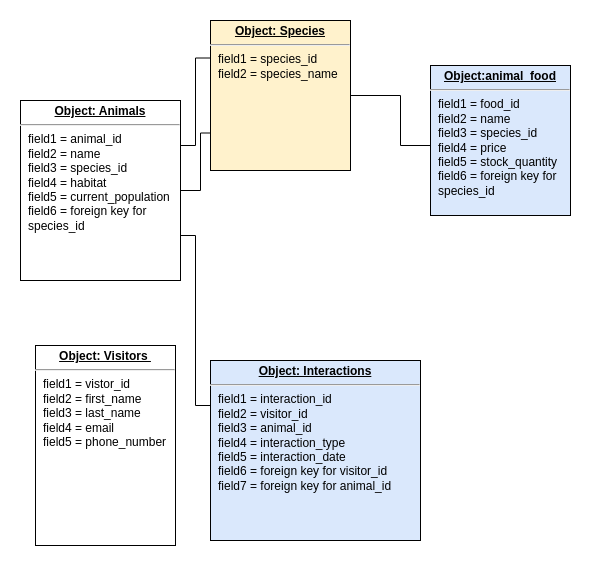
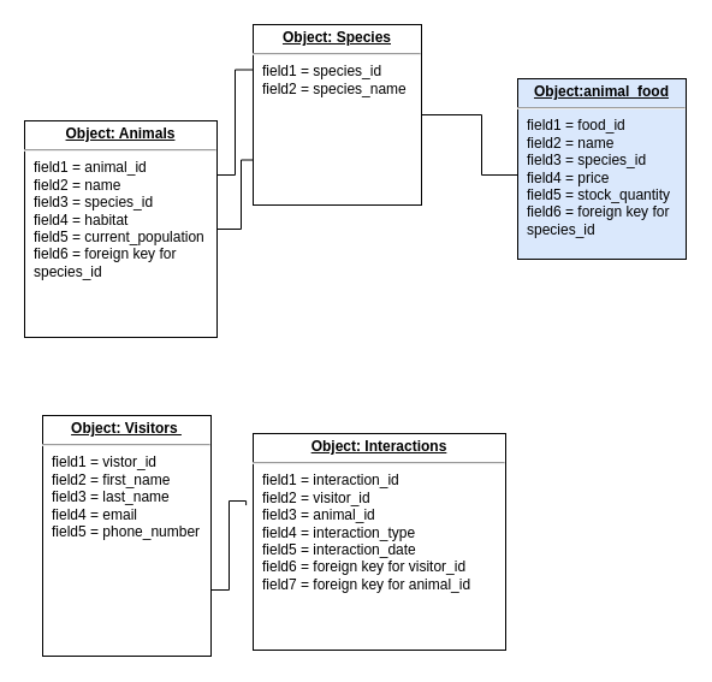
- <mxCell id="6" value="&lt;p style=&quot;margin: 0px ; margin-top: 4px ; text-align: center ; text-decoration: underline&quot;&gt;&lt;b&gt;Object: Species&lt;/b&gt;&lt;/p&gt;&lt;hr&gt;&lt;p style=&quot;margin: 0px ; margin-left: 8px&quot;&gt;field1 = species_id&lt;/p&gt;&lt;p style=&quot;margin: 0px ; margin-left: 8px&quot;&gt;field2 = species_name&lt;/p&gt;" style="verticalAlign=top;align=left;overflow=fill;fontSize=12;fontFamily=Helvetica;html=1;rounded=0;shadow=0;comic=0;labelBackgroundColor=none;strokeWidth=1;fillColor=#fff2cc;" parent="1" vertex="1"><mxGeometry x="210" y="20" width="140" height="150" as="geometry" /></mxCell>
+ <mxCell id="6" value="&lt;p style=&quot;margin: 0px ; margin-top: 4px ; text-align: center ; text-decoration: underline&quot;&gt;&lt;b&gt;Object: Species&lt;/b&gt;&lt;/p&gt;&lt;hr&gt;&lt;p style=&quot;margin: 0px ; margin-left: 8px&quot;&gt;field1 = species_id&lt;/p&gt;&lt;p style=&quot;margin: 0px ; margin-left: 8px&quot;&gt;field2 = species_name&lt;/p&gt;" style="verticalAlign=top;align=left;overflow=fill;fontSize=12;fontFamily=Helvetica;html=1;rounded=0;shadow=0;comic=0;labelBackgroundColor=none;strokeWidth=1" parent="1" vertex="1"><mxGeometry x="210" y="20" width="140" height="150" as="geometry" /></mxCell>
- <mxCell id="7" style="edgeStyle=orthogonalEdgeStyle;rounded=0;html=1;exitX=0;exitY=0.25;entryX=1;entryY=0.75;labelBackgroundColor=none;endArrow=none;endFill=0;endSize=8;fontFamily=Verdana;fontSize=12;align=left;" parent="1" source="8" target="3" edge="1"><mxGeometry relative="1" as="geometry" /></mxCell>
- <mxCell id="8" value="&lt;p style=&quot;margin: 0px ; margin-top: 4px ; text-align: center ; text-decoration: underline&quot;&gt;&lt;b&gt;Object: Interactions&lt;/b&gt;&lt;/p&gt;&lt;hr&gt;&lt;p style=&quot;margin: 0px ; margin-left: 8px&quot;&gt;field1 = interaction_id&lt;br&gt;field2 = visitor_id&lt;br&gt;field3 = animal_id&lt;/p&gt;&lt;p style=&quot;margin: 0px ; margin-left: 8px&quot;&gt;field4 = interaction_type&lt;br&gt;&lt;/p&gt;&lt;p style=&quot;margin: 0px ; margin-left: 8px&quot;&gt;field5 = interaction_date&lt;br&gt;&lt;/p&gt;&lt;p style=&quot;margin: 0px ; margin-left: 8px&quot;&gt;field6 = foreign key for visitor_id&lt;br&gt;&lt;/p&gt;&lt;p style=&quot;margin: 0px ; margin-left: 8px&quot;&gt;field7 = foreign key for animal_id&lt;/p&gt;" style="verticalAlign=top;align=left;overflow=fill;fontSize=12;fontFamily=Helvetica;html=1;rounded=0;shadow=0;comic=0;labelBackgroundColor=none;strokeWidth=1;fillColor=#dae8fc;" parent="1" vertex="1"><mxGeometry x="210" y="360" width="210" height="180" as="geometry" /></mxCell>
+ <mxCell id="8" value="&lt;p style=&quot;margin: 0px ; margin-top: 4px ; text-align: center ; text-decoration: underline&quot;&gt;&lt;b&gt;Object: Interactions&lt;/b&gt;&lt;/p&gt;&lt;hr&gt;&lt;p style=&quot;margin: 0px ; margin-left: 8px&quot;&gt;field1 = interaction_id&lt;br&gt;field2 = visitor_id&lt;br&gt;field3 = animal_id&lt;/p&gt;&lt;p style=&quot;margin: 0px ; margin-left: 8px&quot;&gt;field4 = interaction_type&lt;br&gt;&lt;/p&gt;&lt;p style=&quot;margin: 0px ; margin-left: 8px&quot;&gt;field5 = interaction_date&lt;br&gt;&lt;/p&gt;&lt;p style=&quot;margin: 0px ; margin-left: 8px&quot;&gt;field6 = foreign key for visitor_id&lt;br&gt;&lt;/p&gt;&lt;p style=&quot;margin: 0px ; margin-left: 8px&quot;&gt;field7 = foreign key for animal_id&lt;/p&gt;" style="verticalAlign=top;align=left;overflow=fill;fontSize=12;fontFamily=Helvetica;html=1;rounded=0;shadow=0;comic=0;labelBackgroundColor=none;strokeWidth=1" parent="1" vertex="1"><mxGeometry x="210" y="360" width="210" height="180" as="geometry" /></mxCell>
+ <mxCell id="11" style="edgeStyle=orthogonalEdgeStyle;rounded=0;html=1;exitX=-0.028;exitY=0.331;entryX=1;entryY=0.75;labelBackgroundColor=none;endArrow=none;endFill=0;endSize=8;fontFamily=Verdana;fontSize=12;align=left;entryDx=0;entryDy=0;exitDx=0;exitDy=0;exitPerimeter=0;" edge="1" parent="1" source="8" target="4"><mxGeometry relative="1" as="geometry"><mxPoint x="220" y="415" as="sourcePoint" /><mxPoint x="190" y="245" as="targetPoint" /><Array as="points"><mxPoint x="204" y="416" /><mxPoint x="190" y="416" /><mxPoint x="190" y="490" /></Array></mxGeometry></mxCell>
